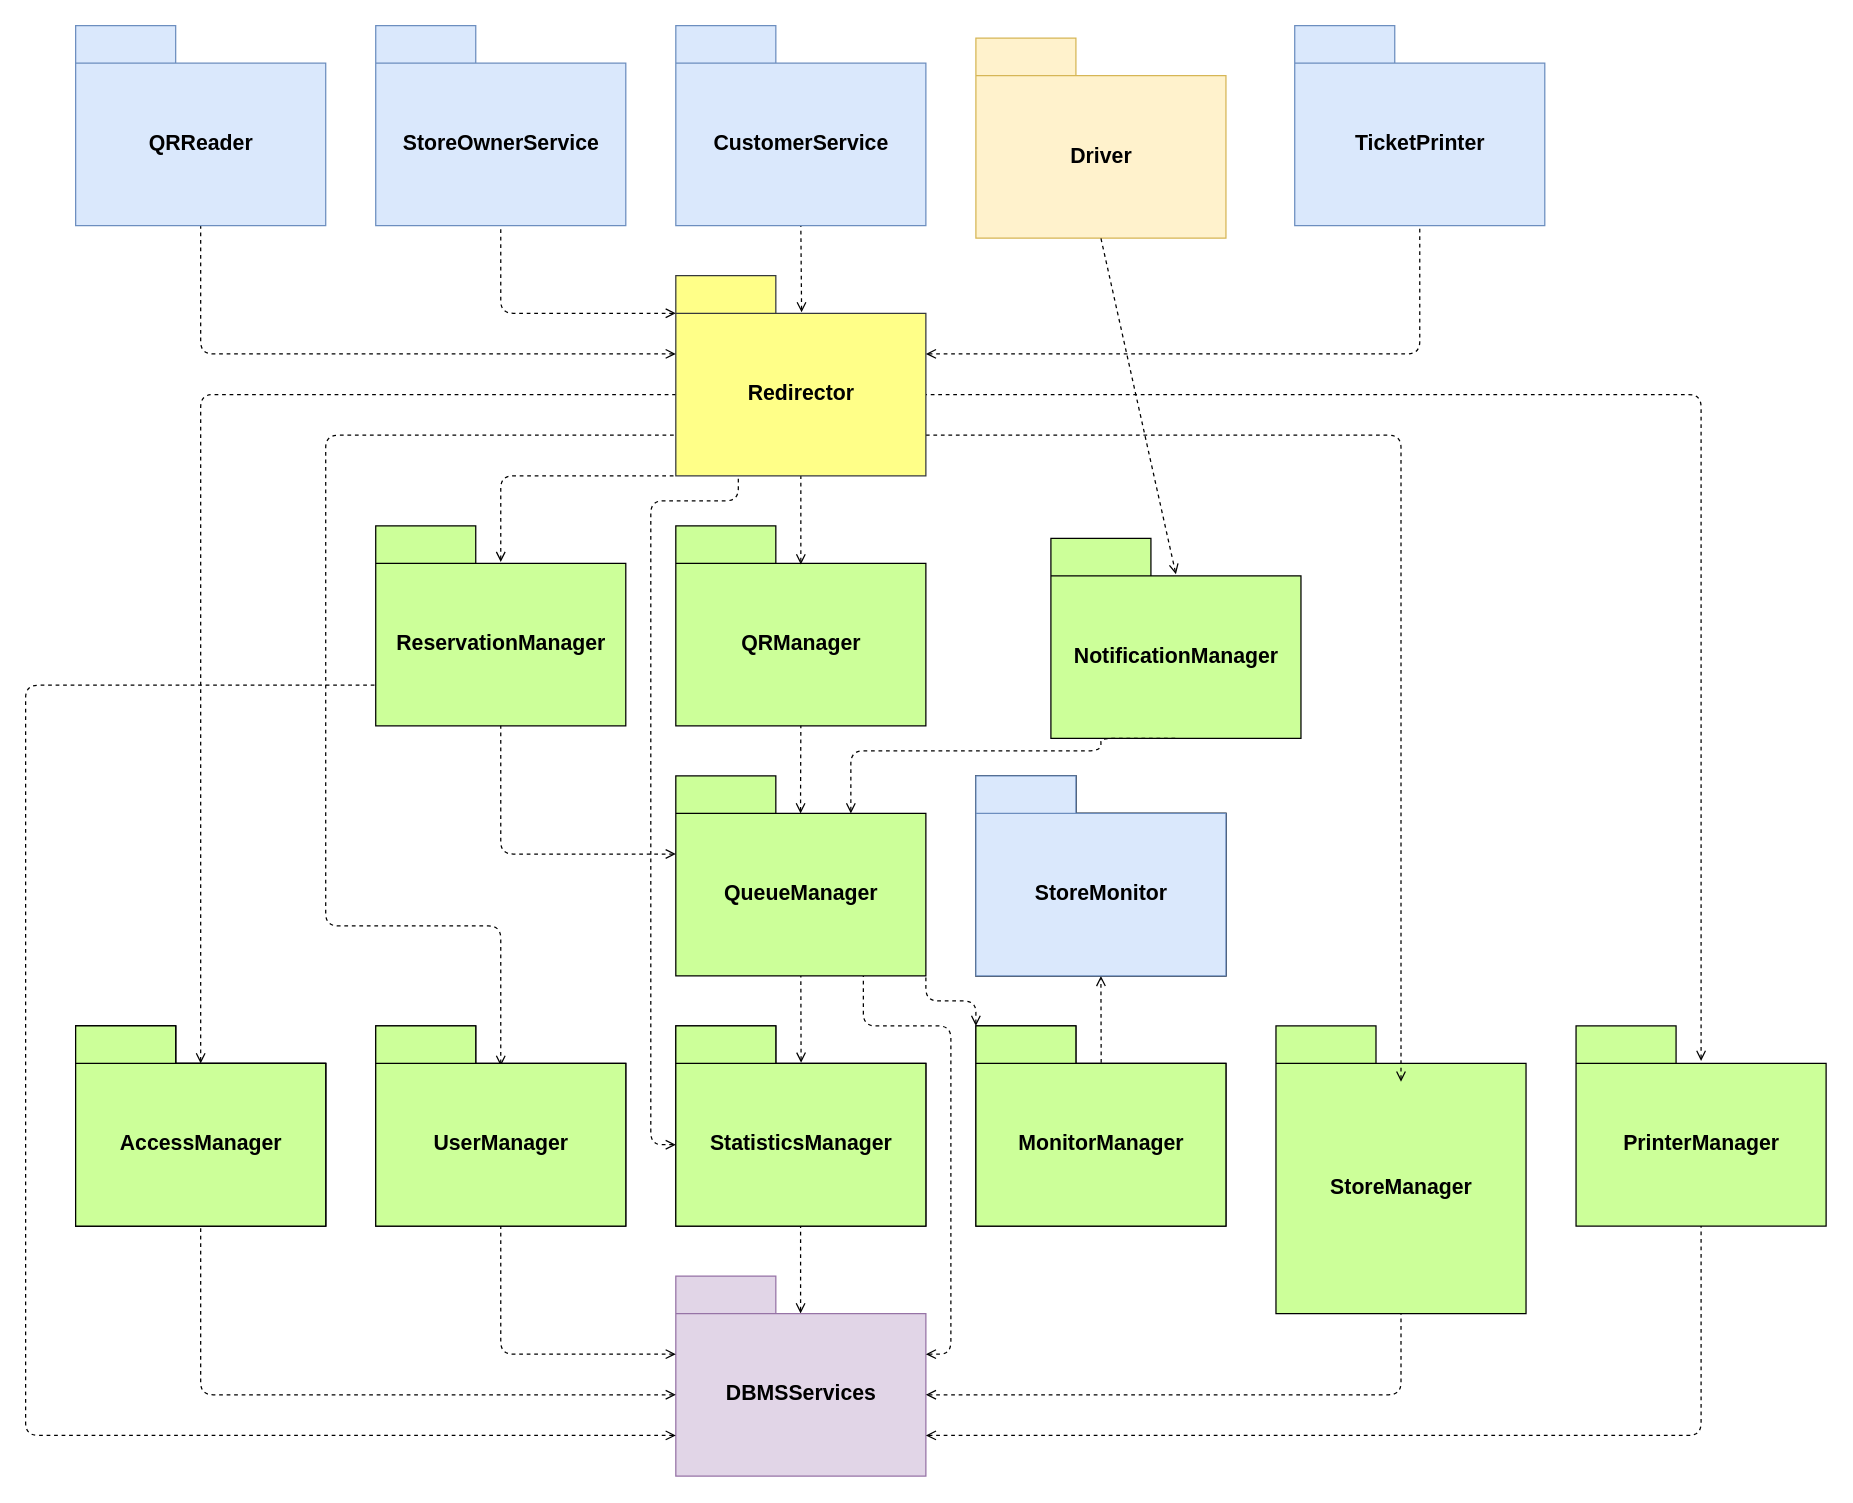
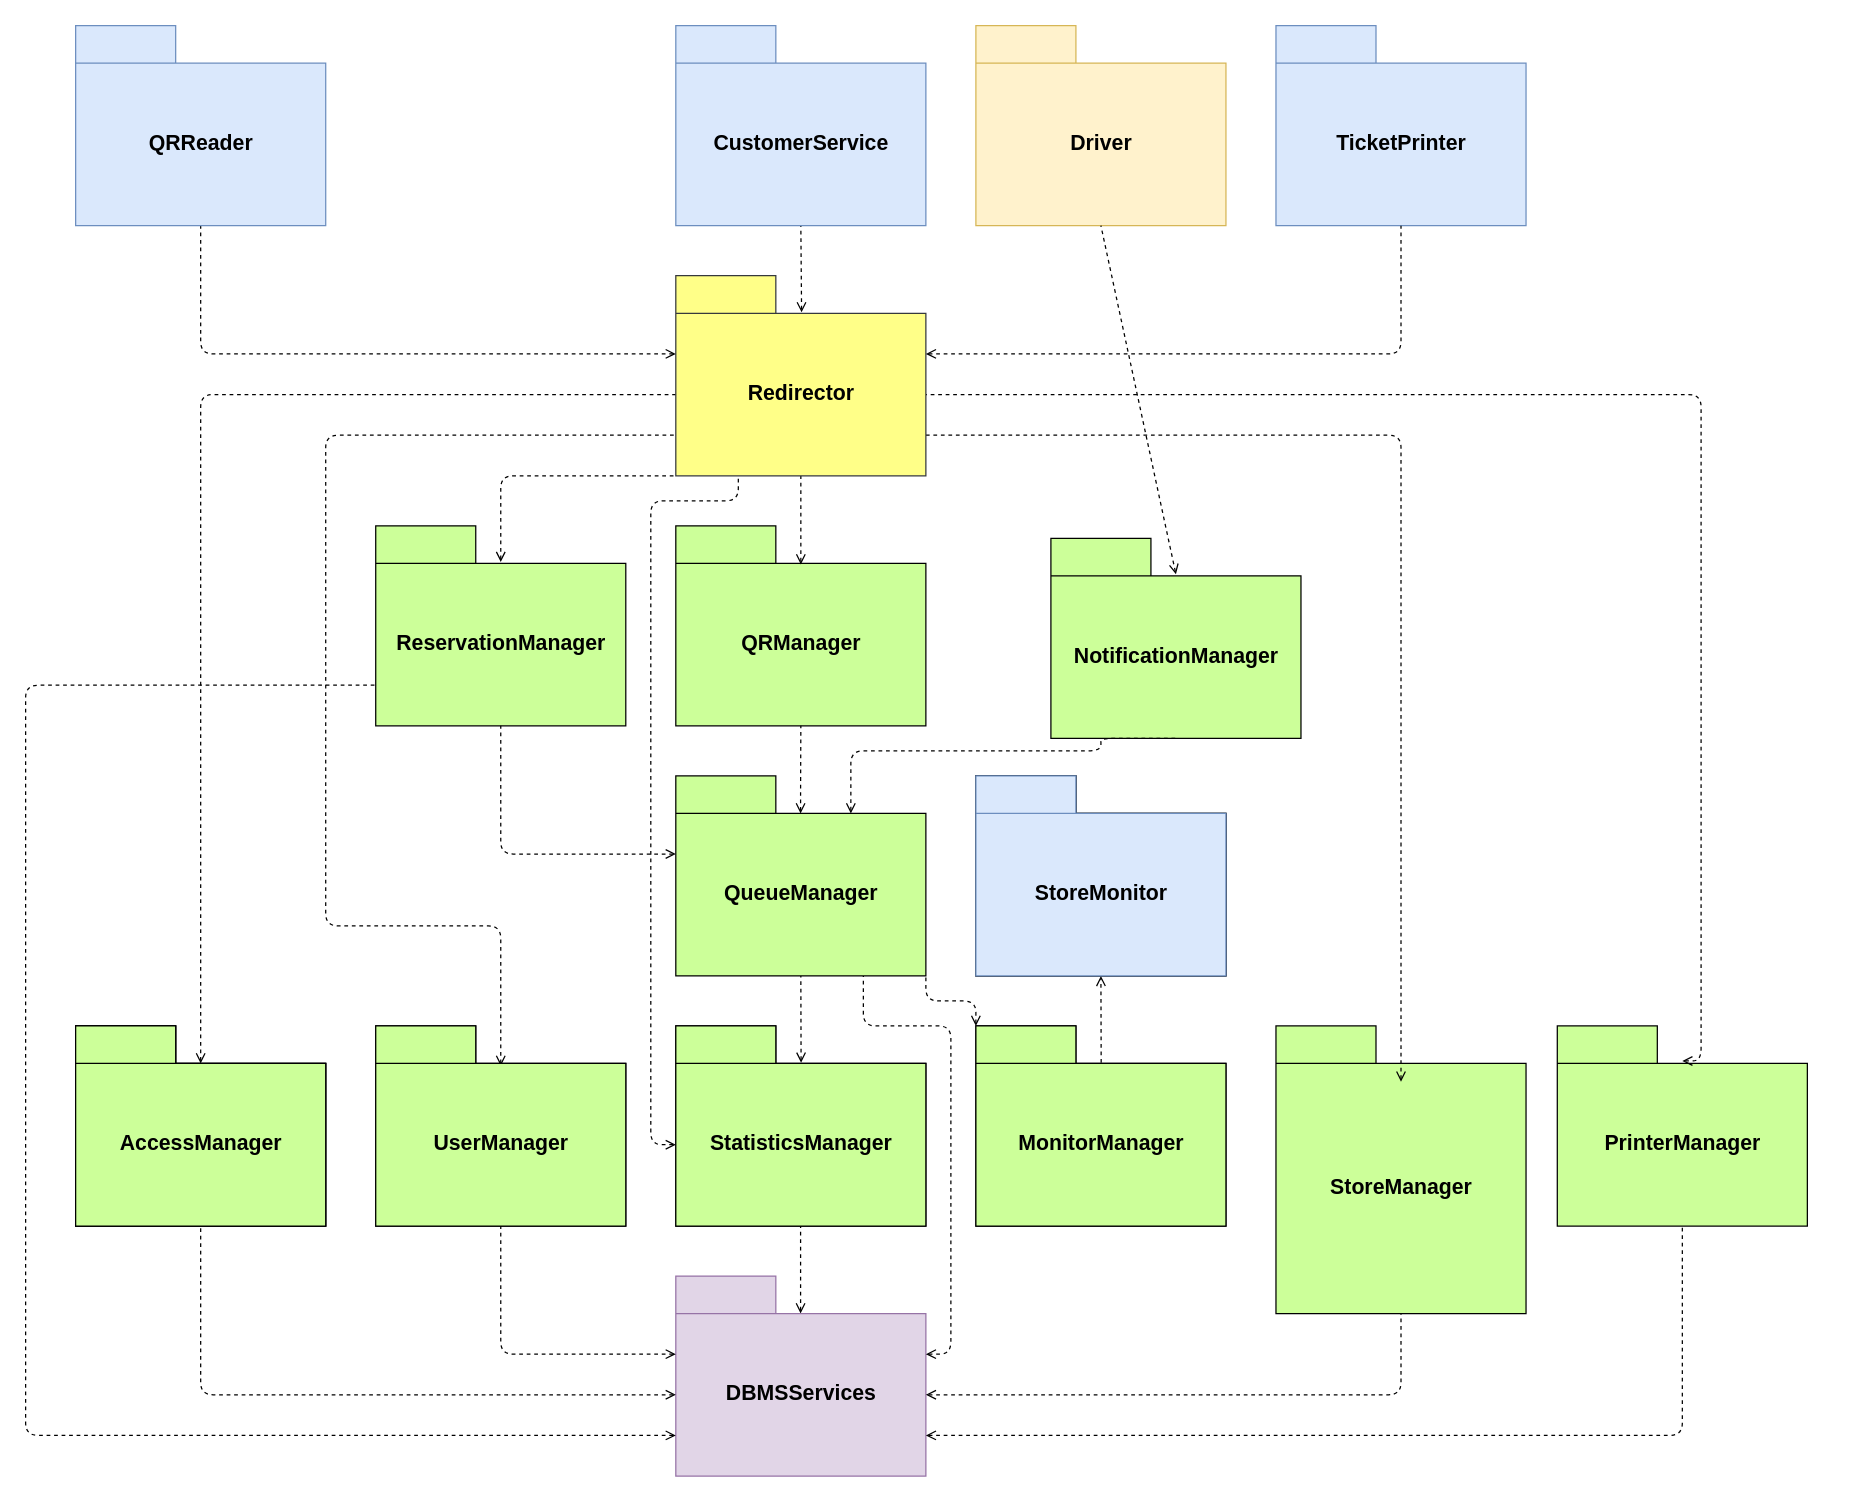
- <mxCell id="42" value="&lt;font style=&quot;font-size: 17px&quot;&gt;StoreOwnerService&lt;/font&gt;" style="shape=folder;fontStyle=1;tabWidth=80;tabHeight=30;tabPosition=left;html=1;boundedLbl=1;fillColor=#dae8fc;strokeColor=#6c8ebf;" parent="1" vertex="1"><mxGeometry x="300" y="20" width="200" height="160" as="geometry" /></mxCell>
- <mxCell id="44" value="&lt;span style=&quot;font-size: 17px&quot;&gt;TicketPrinter&lt;/span&gt;" style="shape=folder;fontStyle=1;tabWidth=80;tabHeight=30;tabPosition=left;html=1;boundedLbl=1;fillColor=#dae8fc;strokeColor=#6c8ebf;" parent="1" vertex="1"><mxGeometry x="1035" y="20" width="200" height="160" as="geometry" /></mxCell>
+ <mxCell id="44" value="&lt;span style=&quot;font-size: 17px&quot;&gt;TicketPrinter&lt;/span&gt;" style="shape=folder;fontStyle=1;tabWidth=80;tabHeight=30;tabPosition=left;html=1;boundedLbl=1;fillColor=#dae8fc;strokeColor=#6c8ebf;" parent="1" vertex="1"><mxGeometry x="1020" y="20" width="200" height="160" as="geometry" /></mxCell>
- <mxCell id="46" value="&lt;span style=&quot;font-size: 17px&quot;&gt;Driver&lt;/span&gt;" style="shape=folder;fontStyle=1;tabWidth=80;tabHeight=30;tabPosition=left;html=1;boundedLbl=1;fillColor=#fff2cc;strokeColor=#d6b656;" parent="1" vertex="1"><mxGeometry x="780" y="30" width="200" height="160" as="geometry" /></mxCell>
+ <mxCell id="46" value="&lt;span style=&quot;font-size: 17px&quot;&gt;Driver&lt;/span&gt;" style="shape=folder;fontStyle=1;tabWidth=80;tabHeight=30;tabPosition=left;html=1;boundedLbl=1;fillColor=#fff2cc;strokeColor=#d6b656;" parent="1" vertex="1"><mxGeometry x="780" y="20" width="200" height="160" as="geometry" /></mxCell>
- <mxCell id="45" value="" style="endArrow=none;dashed=1;html=1;entryX=0.5;entryY=1;entryDx=0;entryDy=0;entryPerimeter=0;startArrow=open;startFill=0;exitX=0;exitY=0;exitDx=0;exitDy=30;exitPerimeter=0;edgeStyle=orthogonalEdgeStyle;" parent="1" source="38" target="42" edge="1"><mxGeometry width="50" height="50" relative="1" as="geometry"><mxPoint x="550" y="292.5" as="sourcePoint" /><mxPoint x="170" y="190" as="targetPoint" /></mxGeometry></mxCell>
- <mxCell id="20" value="&lt;font style=&quot;font-size: 17px&quot;&gt;PrinterManager&lt;/font&gt;" style="shape=folder;fontStyle=1;tabWidth=80;tabHeight=30;tabPosition=left;html=1;boundedLbl=1;fillColor=#CCFF99;" parent="1" vertex="1"><mxGeometry x="1260" y="820" width="200" height="160" as="geometry" /></mxCell>
+ <mxCell id="20" value="&lt;font style=&quot;font-size: 17px&quot;&gt;PrinterManager&lt;/font&gt;" style="shape=folder;fontStyle=1;tabWidth=80;tabHeight=30;tabPosition=left;html=1;boundedLbl=1;fillColor=#CCFF99;" parent="1" vertex="1"><mxGeometry x="1245" y="820" width="200" height="160" as="geometry" /></mxCell>
